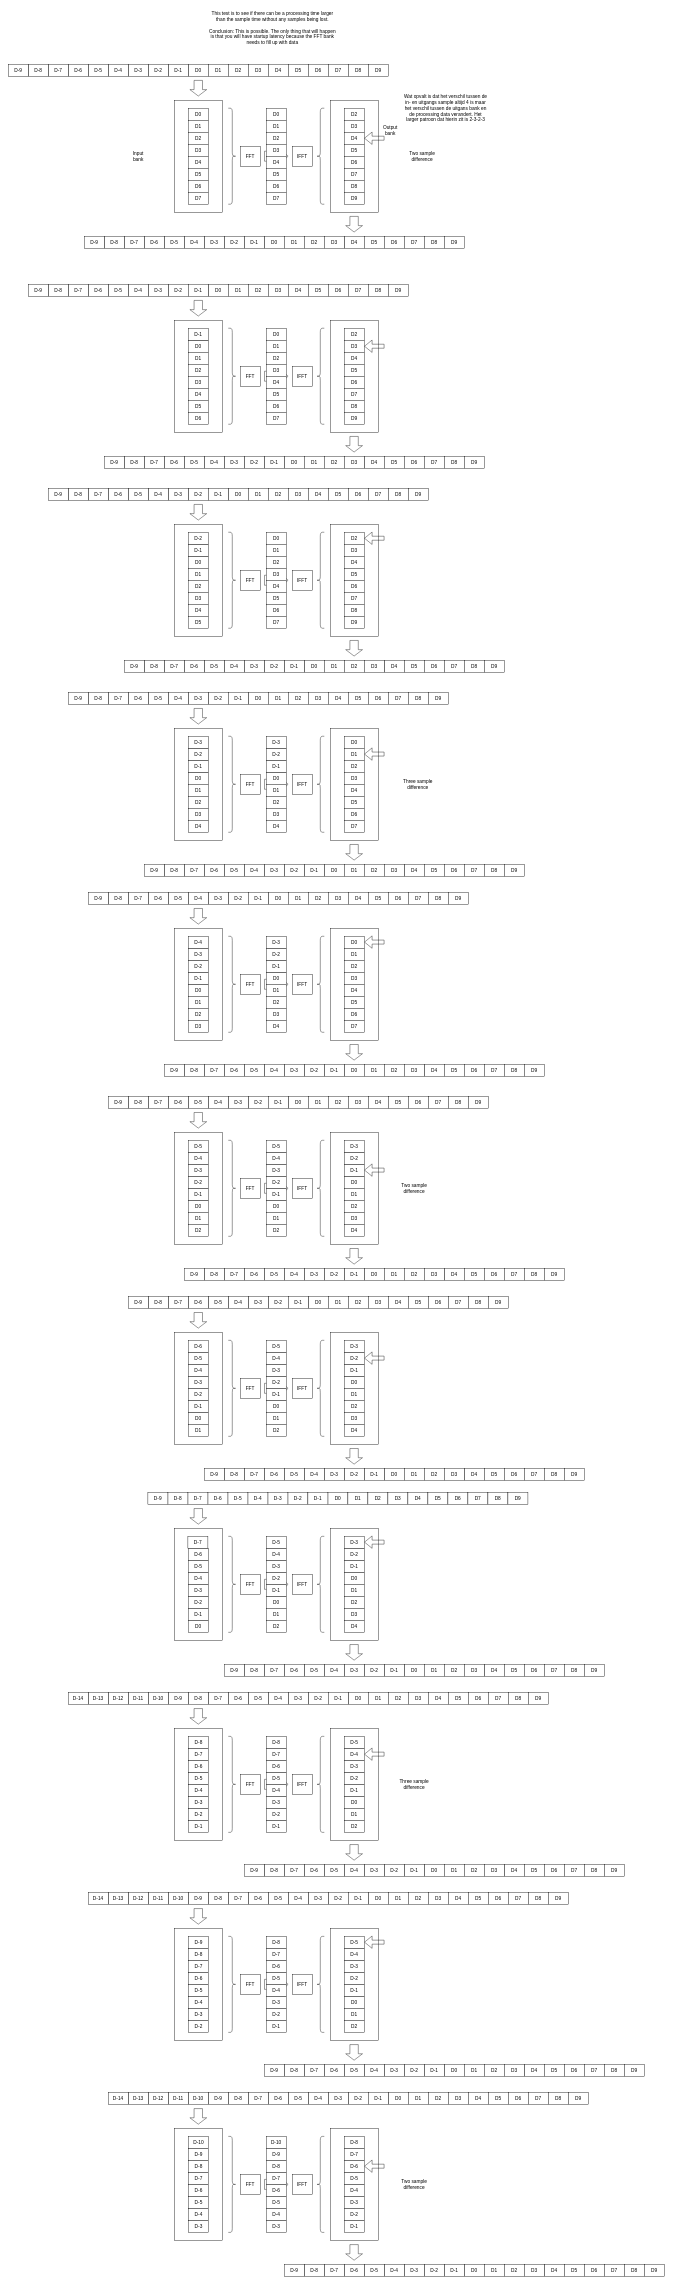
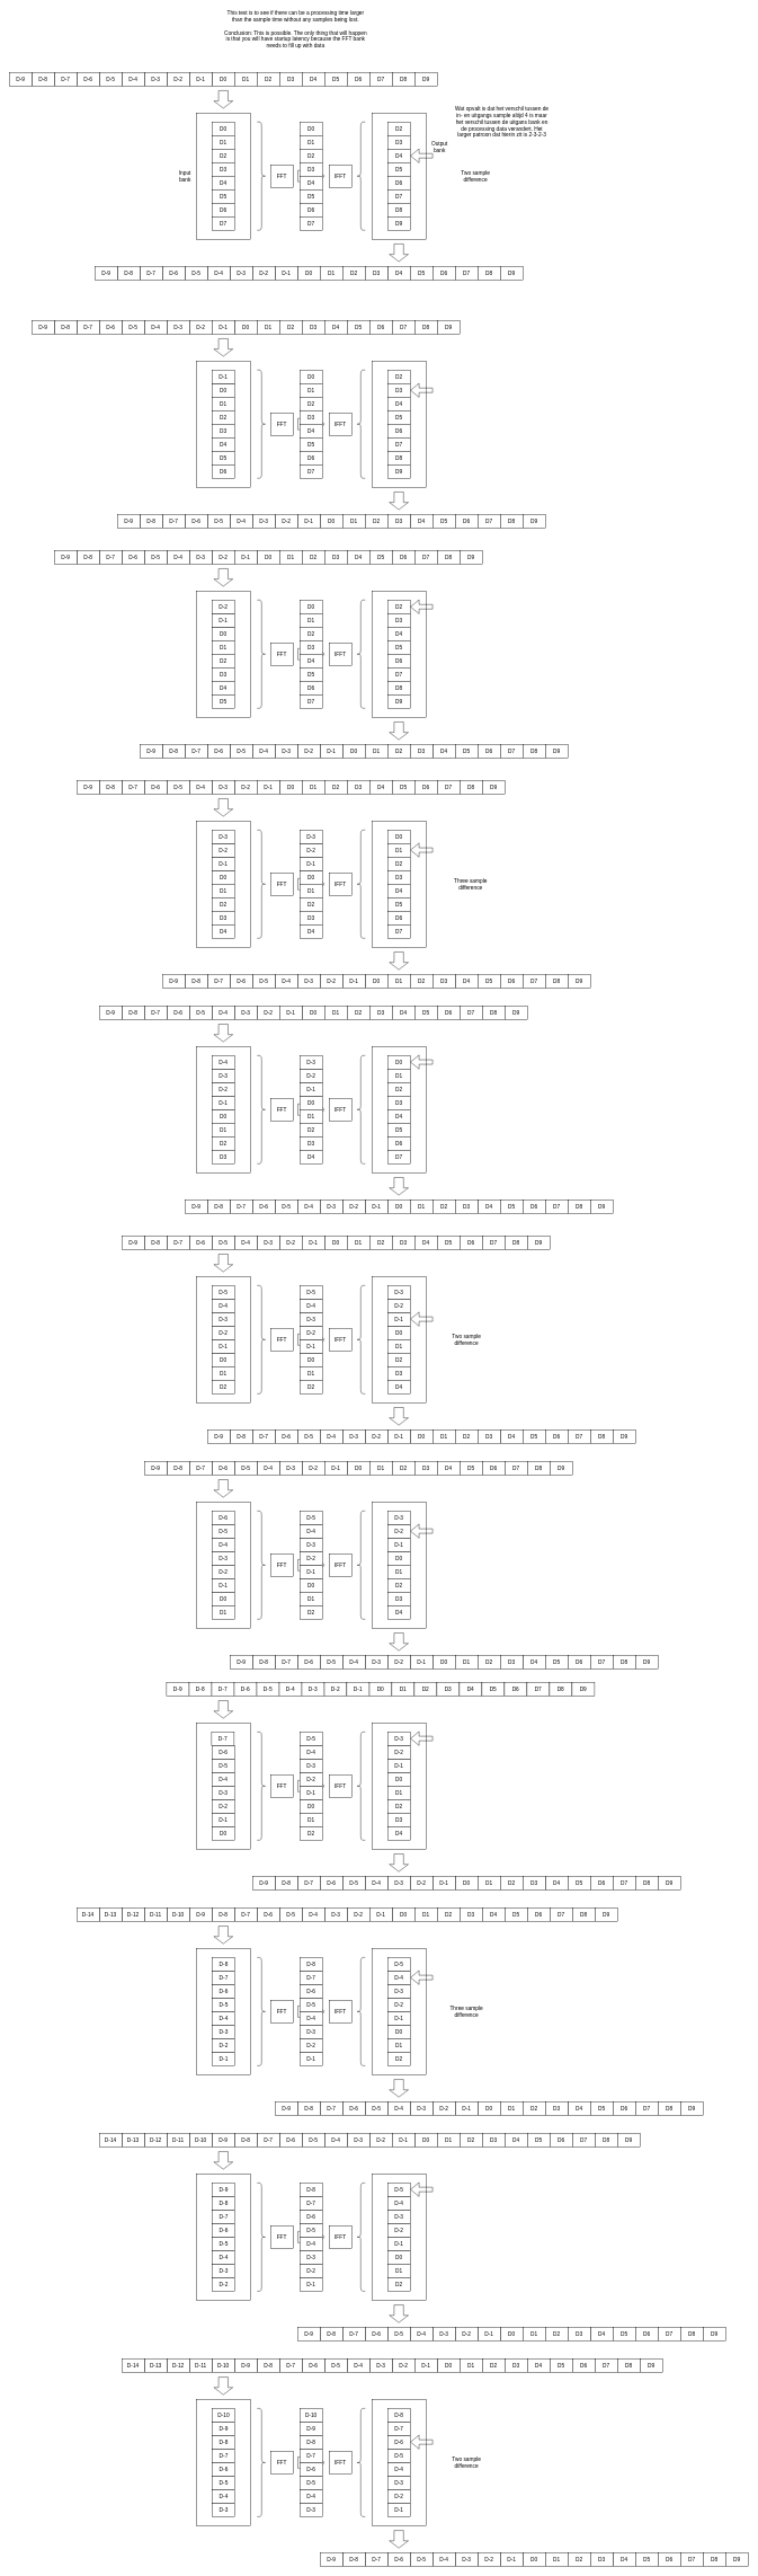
- <mxCell id="817" value="This test is to see if there can be a processing time larger than the sample time without any samples being lost.&lt;br&gt;&lt;br&gt;Conclusion: This is possible. The only thing that will happen is that you will have startup latency because the FFT bank needs to fill up with data" style="text;html=1;strokeColor=none;fillColor=none;align=center;verticalAlign=middle;whiteSpace=wrap;rounded=0;" vertex="1" parent="1"><mxGeometry x="521" y="20" width="319" height="100" as="geometry" /></mxCell>
+ <mxCell id="817" value="This test is to see if there can be a processing time larger than the sample time without any samples being lost.&lt;br&gt;&lt;br&gt;Conclusion: This is possible. The only thing that will happen is that you will have startup latency because the FFT bank needs to fill up with data" style="text;html=1;strokeColor=none;fillColor=none;align=center;verticalAlign=middle;whiteSpace=wrap;rounded=0;" vertex="1" parent="1"><mxGeometry x="496" y="15" width="319" height="100" as="geometry" /></mxCell>
- <mxCell id="815" value="Input bank" style="text;html=1;strokeColor=none;fillColor=none;align=center;verticalAlign=middle;whiteSpace=wrap;rounded=0;" vertex="1" parent="1"><mxGeometry x="325" y="375" width="40" height="30" as="geometry" /></mxCell>
+ <mxCell id="815" value="Input bank" style="text;html=1;strokeColor=none;fillColor=none;align=center;verticalAlign=middle;whiteSpace=wrap;rounded=0;" vertex="1" parent="1"><mxGeometry x="390" y="375" width="40" height="30" as="geometry" /></mxCell>
